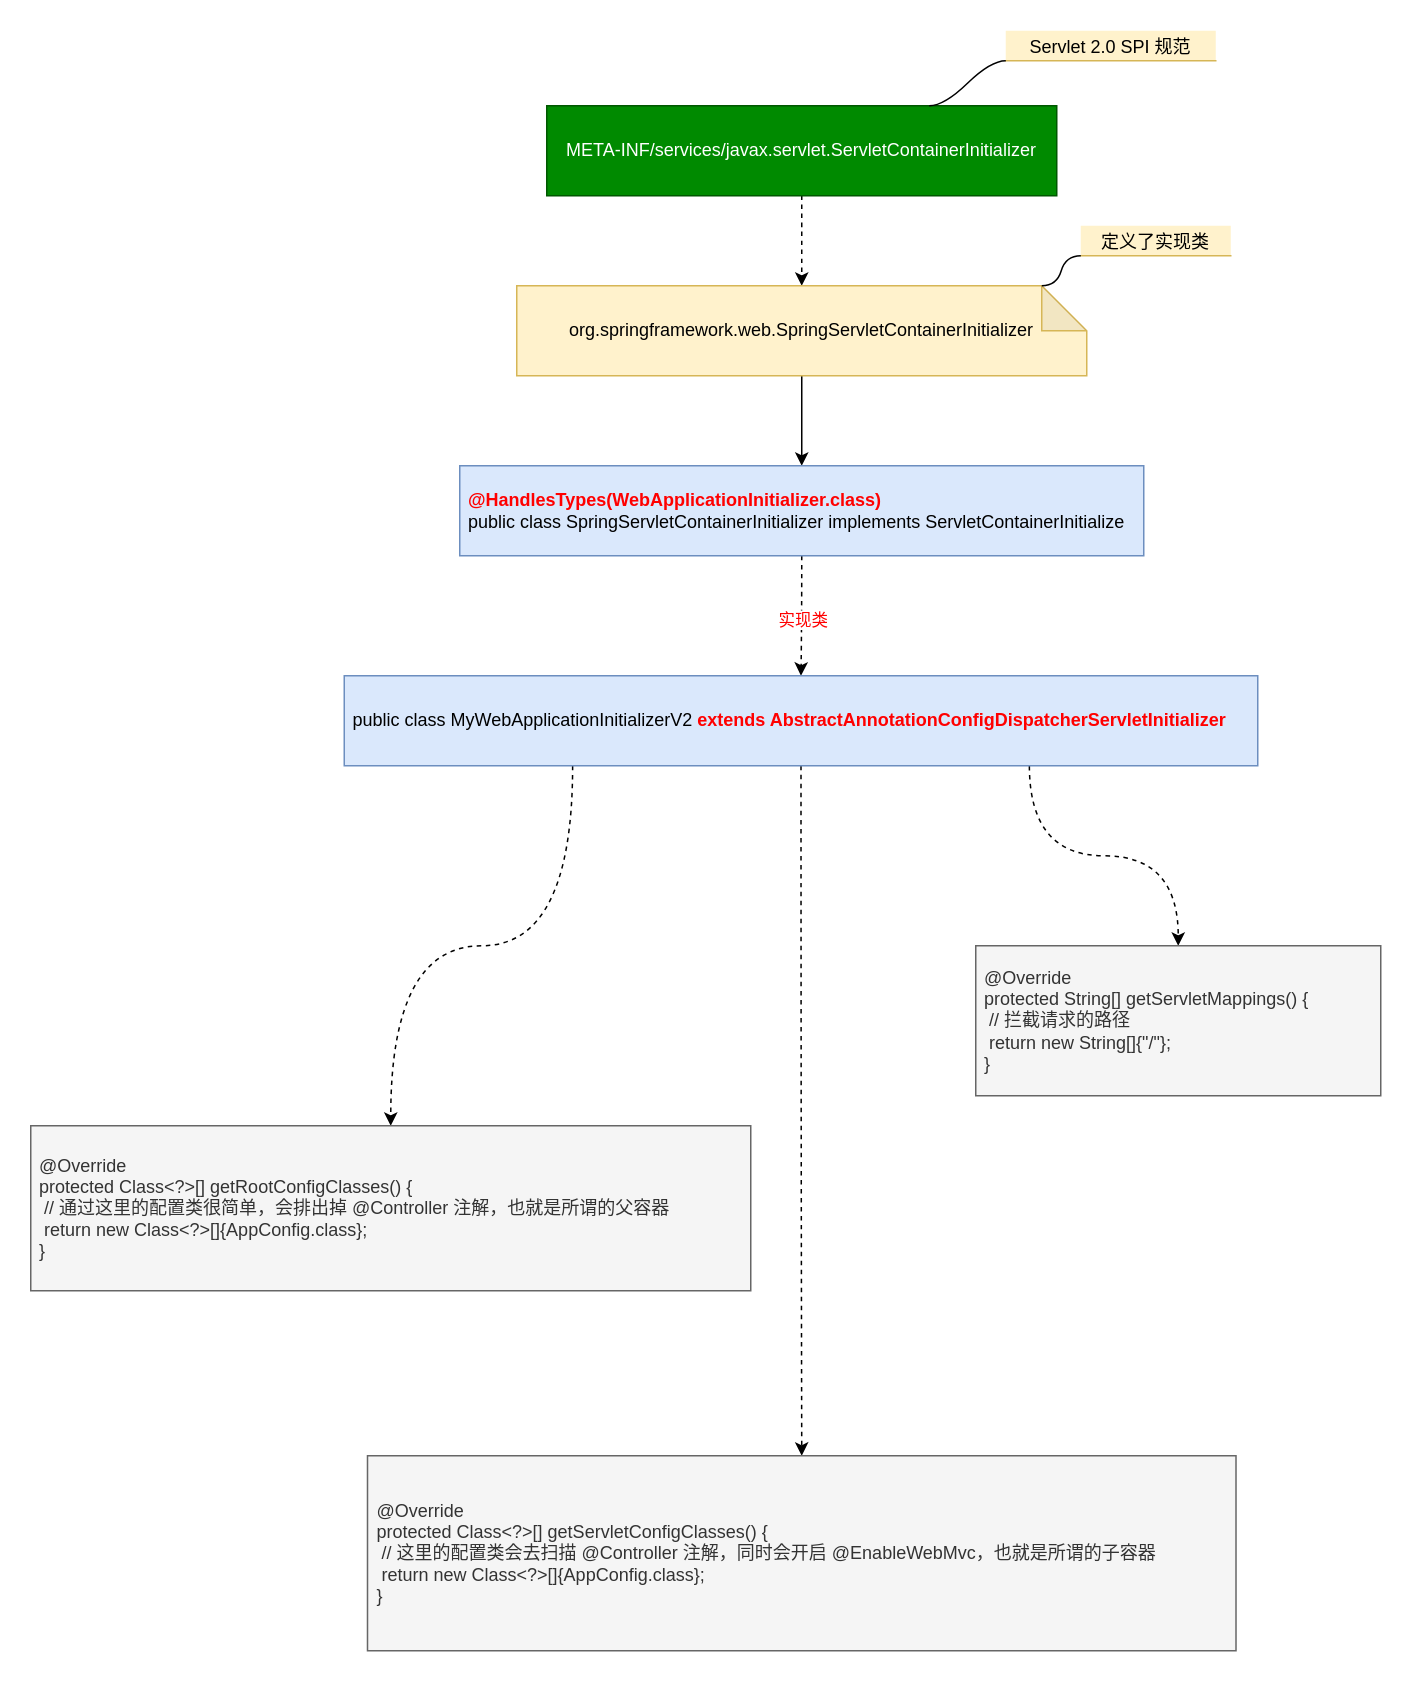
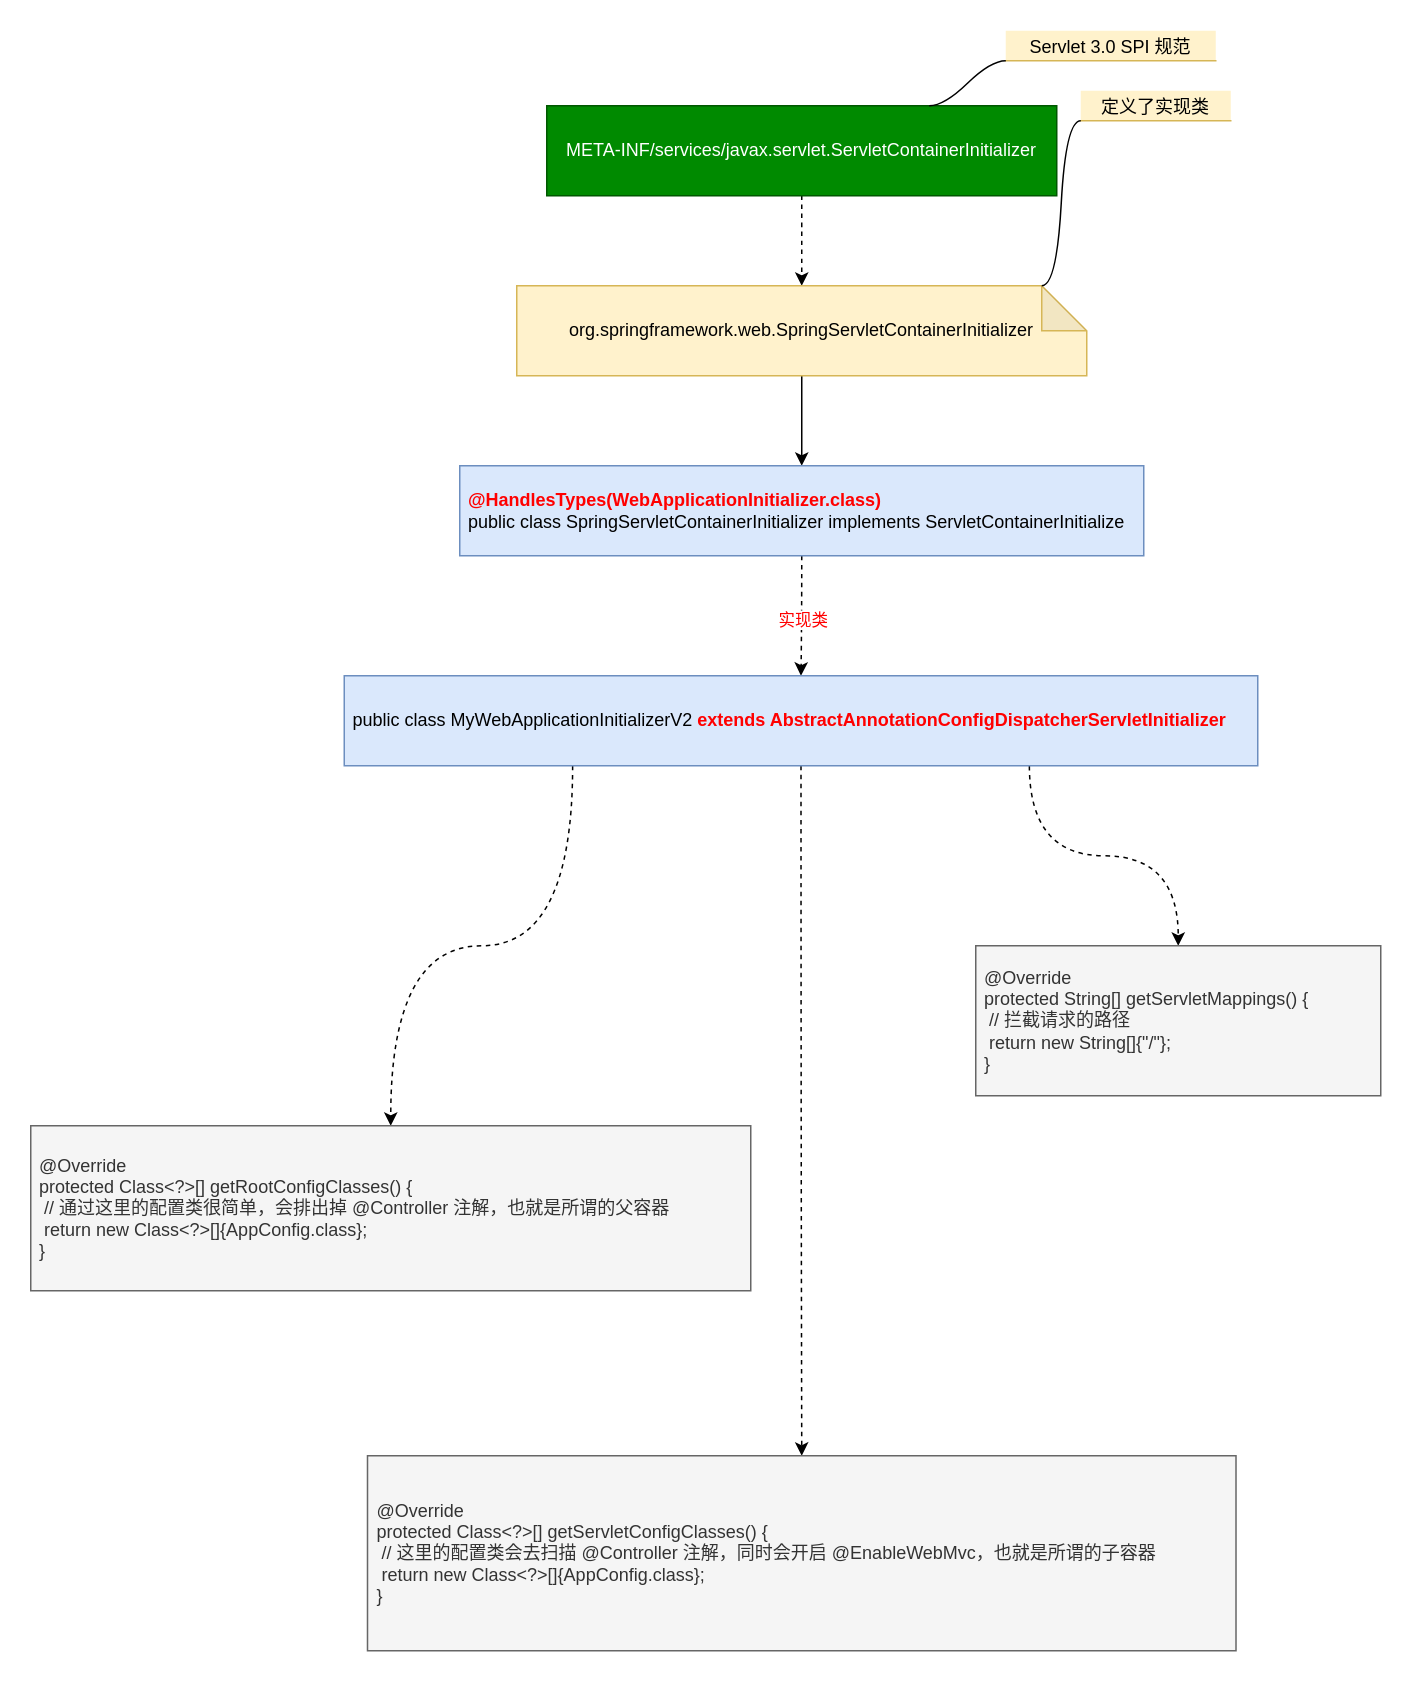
- <mxCell id="11" value="Servlet 2.0 SPI 规范" style="whiteSpace=wrap;html=1;shape=partialRectangle;top=0;left=0;bottom=1;right=0;points=[[0,1],[1,1]];fillColor=#fff2cc;align=center;verticalAlign=bottom;routingCenterY=0.5;snapToPoint=1;recursiveResize=0;autosize=1;treeFolding=1;treeMoving=1;newEdgeStyle={&quot;edgeStyle&quot;:&quot;entityRelationEdgeStyle&quot;,&quot;startArrow&quot;:&quot;none&quot;,&quot;endArrow&quot;:&quot;none&quot;,&quot;segment&quot;:10,&quot;curved&quot;:1};strokeColor=#d6b656;" vertex="1" parent="1"><mxGeometry x="670" y="20" width="140" height="20" as="geometry" /></mxCell>
+ <mxCell id="11" value="Servlet 3.0 SPI 规范" style="whiteSpace=wrap;html=1;shape=partialRectangle;top=0;left=0;bottom=1;right=0;points=[[0,1],[1,1]];fillColor=#fff2cc;align=center;verticalAlign=bottom;routingCenterY=0.5;snapToPoint=1;recursiveResize=0;autosize=1;treeFolding=1;treeMoving=1;newEdgeStyle={&quot;edgeStyle&quot;:&quot;entityRelationEdgeStyle&quot;,&quot;startArrow&quot;:&quot;none&quot;,&quot;endArrow&quot;:&quot;none&quot;,&quot;segment&quot;:10,&quot;curved&quot;:1};strokeColor=#d6b656;" vertex="1" parent="1"><mxGeometry x="670" y="20" width="140" height="20" as="geometry" /></mxCell>
- <mxCell id="9" value="定义了实现类" style="whiteSpace=wrap;html=1;shape=partialRectangle;top=0;left=0;bottom=1;right=0;points=[[0,1],[1,1]];fillColor=#fff2cc;align=center;verticalAlign=bottom;routingCenterY=0.5;snapToPoint=1;recursiveResize=0;autosize=1;treeFolding=1;treeMoving=1;newEdgeStyle={&quot;edgeStyle&quot;:&quot;entityRelationEdgeStyle&quot;,&quot;startArrow&quot;:&quot;none&quot;,&quot;endArrow&quot;:&quot;none&quot;,&quot;segment&quot;:10,&quot;curved&quot;:1};strokeColor=#d6b656;" vertex="1" parent="1"><mxGeometry x="720" y="150" width="100" height="20" as="geometry" /></mxCell>
+ <mxCell id="9" value="定义了实现类" style="whiteSpace=wrap;html=1;shape=partialRectangle;top=0;left=0;bottom=1;right=0;points=[[0,1],[1,1]];fillColor=#fff2cc;align=center;verticalAlign=bottom;routingCenterY=0.5;snapToPoint=1;recursiveResize=0;autosize=1;treeFolding=1;treeMoving=1;newEdgeStyle={&quot;edgeStyle&quot;:&quot;entityRelationEdgeStyle&quot;,&quot;startArrow&quot;:&quot;none&quot;,&quot;endArrow&quot;:&quot;none&quot;,&quot;segment&quot;:10,&quot;curved&quot;:1};strokeColor=#d6b656;" vertex="1" parent="1"><mxGeometry x="720" y="60" width="100" height="20" as="geometry" /></mxCell>
